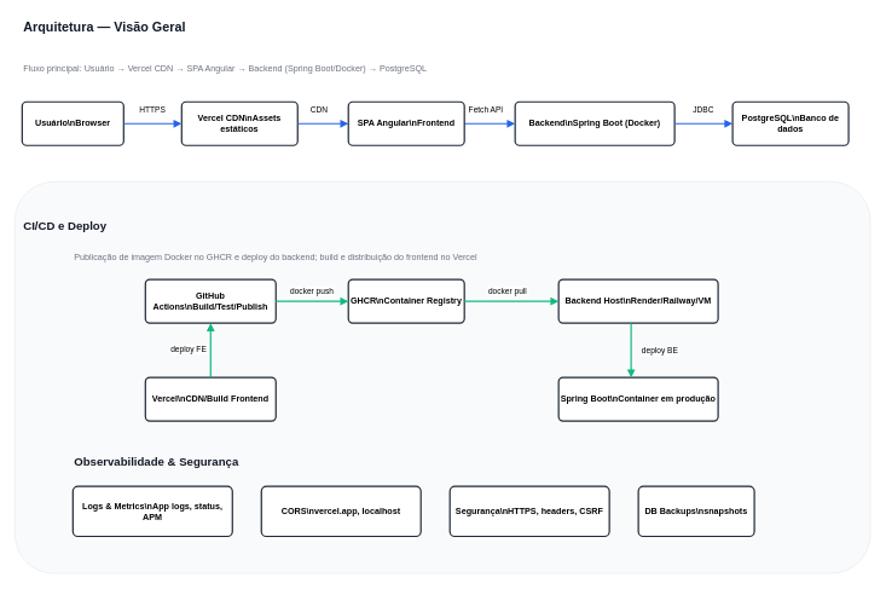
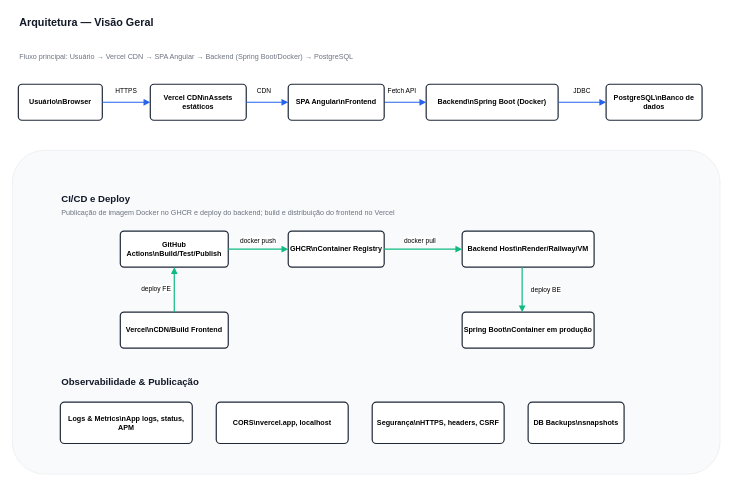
- <mxCell id="13" value="CI/CD e Deploy" style="text;html=1;strokeColor=none;fillColor=none;align=left;verticalAlign=top;fontSize=16;fontStyle=1;fontColor=#111827;" parent="1" vertex="1"><mxGeometry x="30" y="295" width="400" height="24" as="geometry" /></mxCell>
+ <mxCell id="13" value="CI/CD e Deploy" style="text;html=1;strokeColor=none;fillColor=none;align=left;verticalAlign=top;fontSize=16;fontStyle=1;fontColor=#111827;" parent="1" vertex="1"><mxGeometry x="100" y="315" width="400" height="24" as="geometry" /></mxCell>
- <mxCell id="24" value="Observabilidade &amp; Segurança" style="text;html=1;strokeColor=none;fillColor=none;align=left;verticalAlign=top;fontSize=16;fontStyle=1;fontColor=#111827;" parent="1" vertex="1"><mxGeometry x="100" y="620" width="400" height="23" as="geometry" /></mxCell>
+ <mxCell id="24" value="Observabilidade &amp; Publicação" style="text;html=1;strokeColor=none;fillColor=none;align=left;verticalAlign=top;fontSize=16;fontStyle=1;fontColor=#111827;" parent="1" vertex="1"><mxGeometry x="100" y="620" width="400" height="23" as="geometry" /></mxCell>
